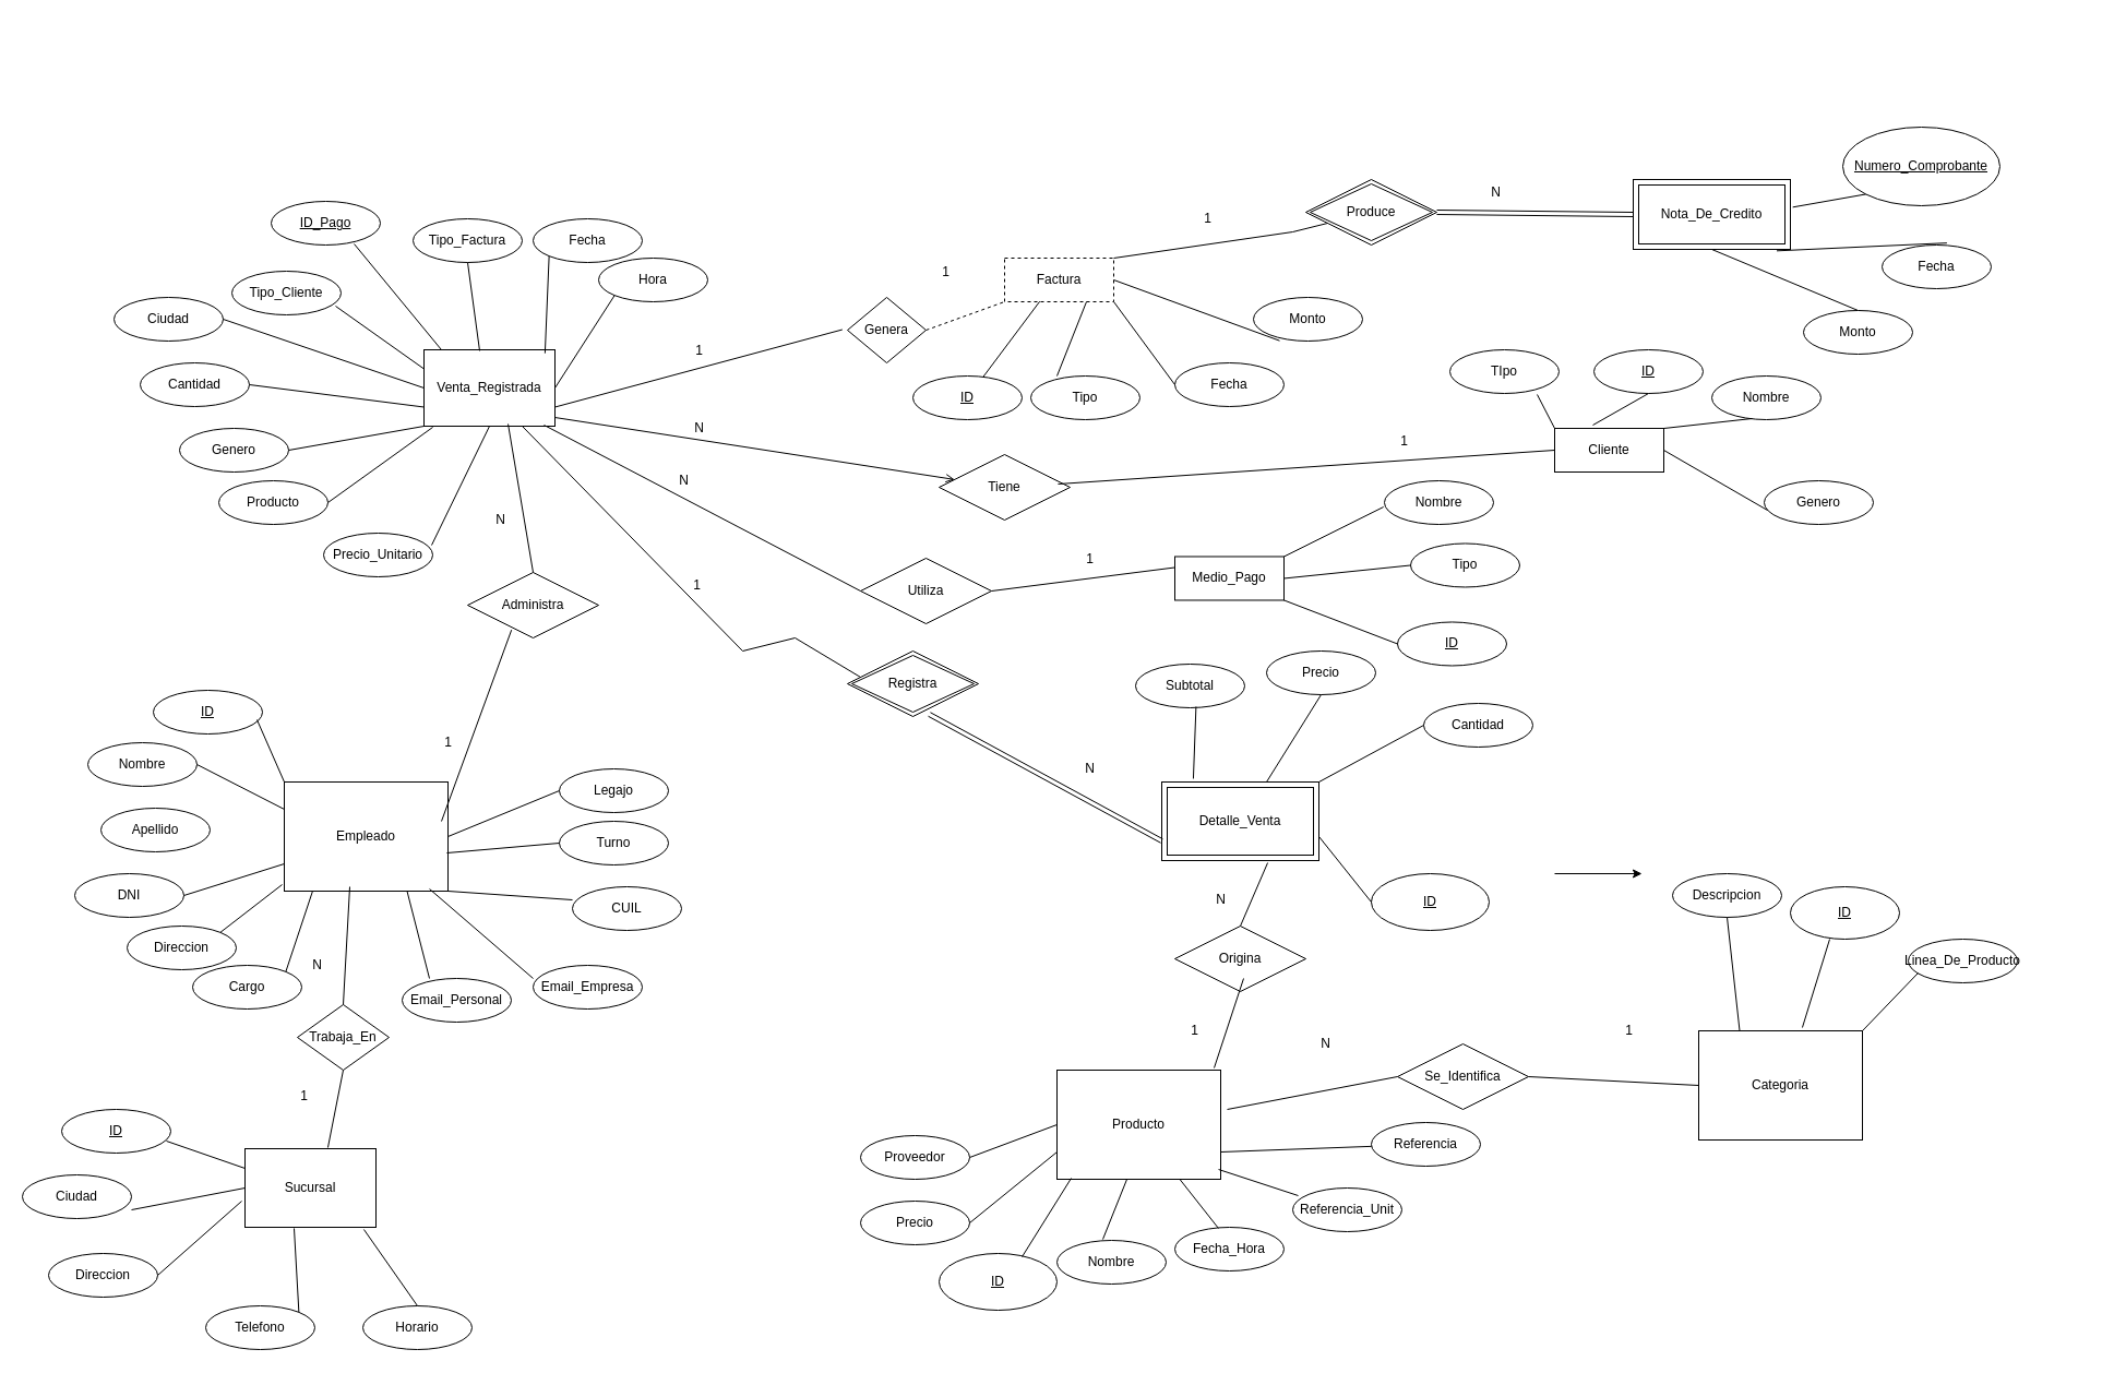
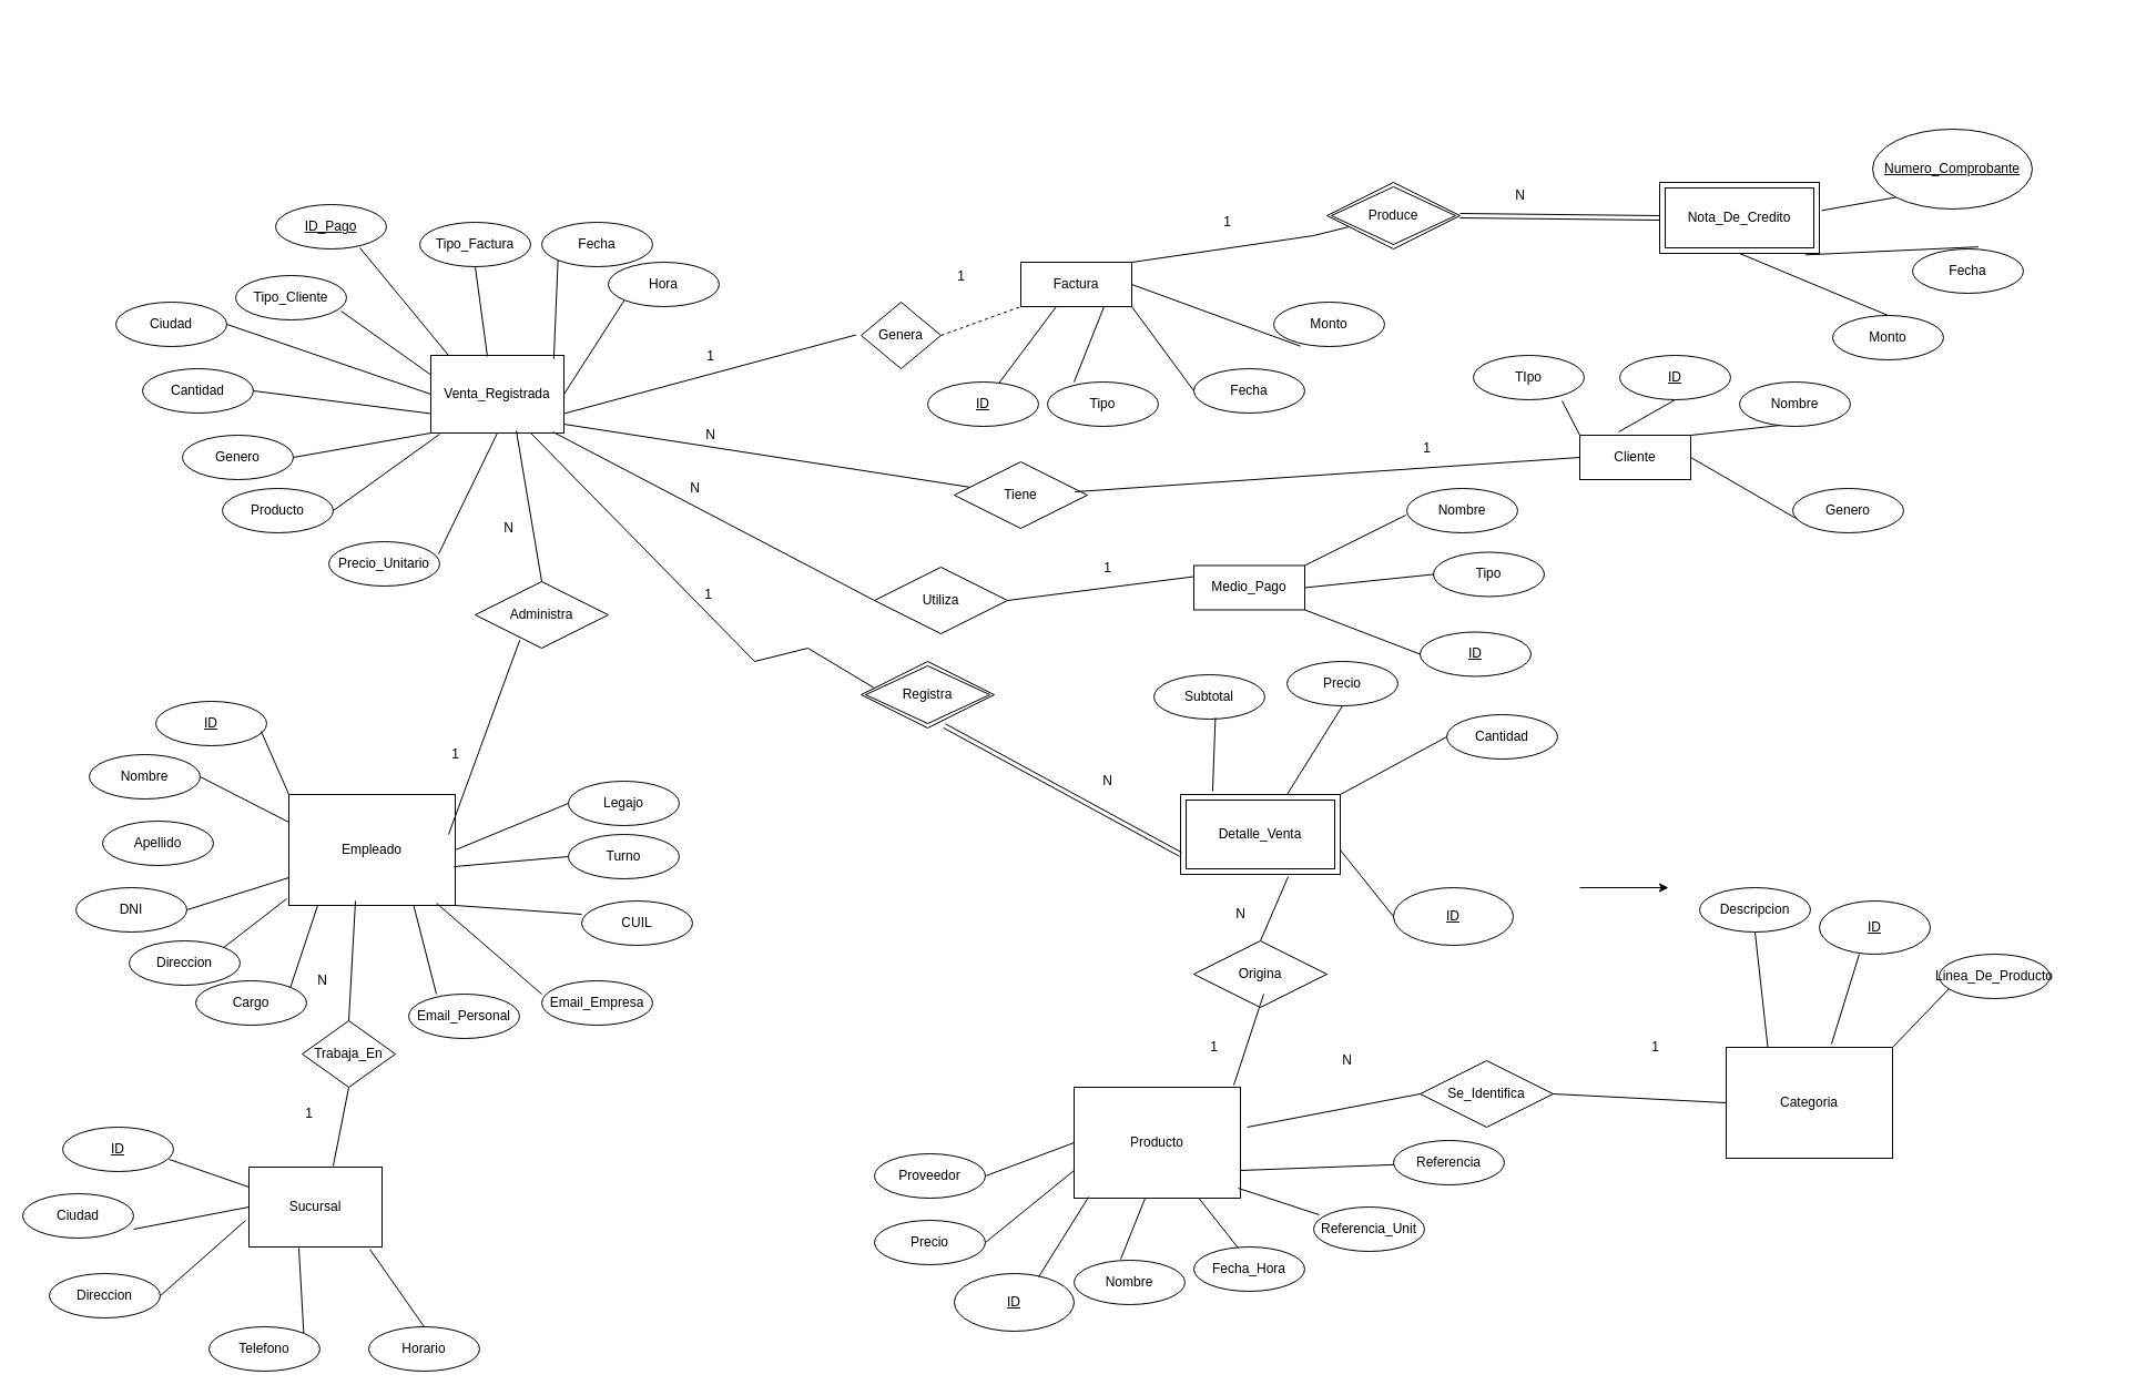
- <mxCell id="85" value="Factura" style="whiteSpace=wrap;html=1;align=center;dashed=1;" vertex="1" parent="1"><mxGeometry x="920" y="236" width="100" height="40" as="geometry" /></mxCell>
+ <mxCell id="85" value="Factura" style="whiteSpace=wrap;html=1;align=center;" vertex="1" parent="1"><mxGeometry x="920" y="236" width="100" height="40" as="geometry" /></mxCell>
- <mxCell id="141" value="" style="endArrow=open;html=1;rounded=0;exitX=1;exitY=0.886;exitDx=0;exitDy=0;exitPerimeter=0;" edge="1" parent="1" source="2" target="17"><mxGeometry width="50" height="50" relative="1" as="geometry"><mxPoint x="560" y="418" as="sourcePoint" /><mxPoint x="610" y="368" as="targetPoint" /></mxGeometry></mxCell>
+ <mxCell id="141" value="" style="endArrow=none;html=1;rounded=0;exitX=1;exitY=0.886;exitDx=0;exitDy=0;exitPerimeter=0;" edge="1" parent="1" source="2" target="17"><mxGeometry width="50" height="50" relative="1" as="geometry"><mxPoint x="560" y="418" as="sourcePoint" /><mxPoint x="610" y="368" as="targetPoint" /></mxGeometry></mxCell>
